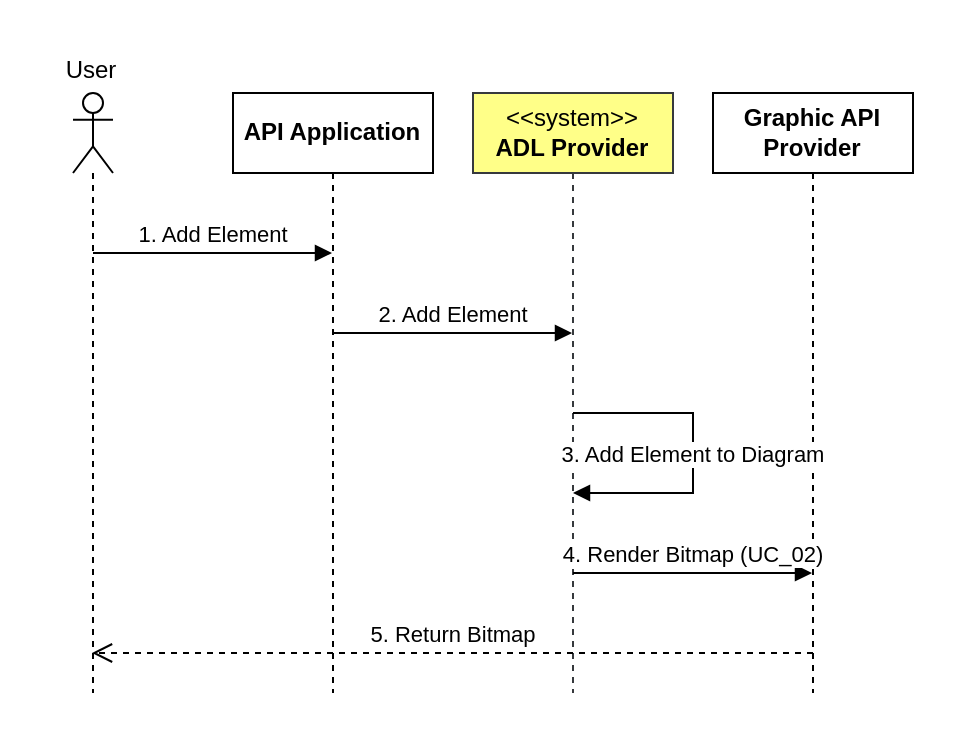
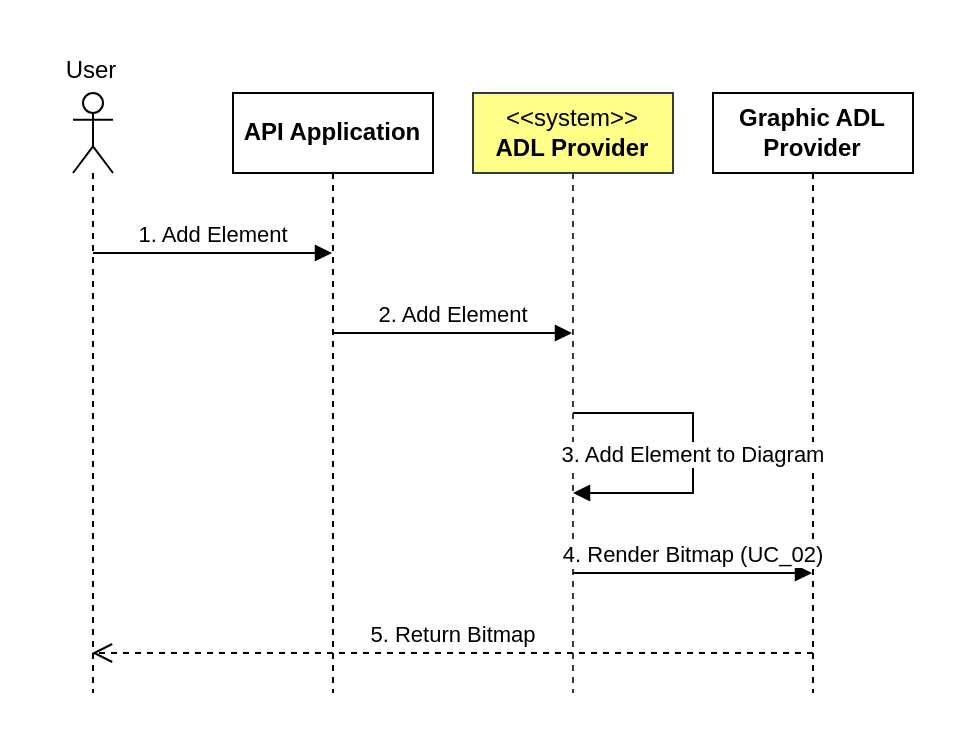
- <mxCell id="5" value="&lt;b&gt;Graphic API Provider&lt;/b&gt;" style="shape=umlLifeline;perimeter=lifelinePerimeter;whiteSpace=wrap;html=1;container=1;dropTarget=0;collapsible=0;recursiveResize=0;outlineConnect=0;portConstraint=eastwest;newEdgeStyle={&quot;curved&quot;:0,&quot;rounded&quot;:0};" parent="1" vertex="1"><mxGeometry x="356" y="46" width="100" height="300" as="geometry" /></mxCell>
+ <mxCell id="5" value="&lt;b&gt;Graphic ADL Provider&lt;/b&gt;" style="shape=umlLifeline;perimeter=lifelinePerimeter;whiteSpace=wrap;html=1;container=1;dropTarget=0;collapsible=0;recursiveResize=0;outlineConnect=0;portConstraint=eastwest;newEdgeStyle={&quot;curved&quot;:0,&quot;rounded&quot;:0};" parent="1" vertex="1"><mxGeometry x="356" y="46" width="100" height="300" as="geometry" /></mxCell>
